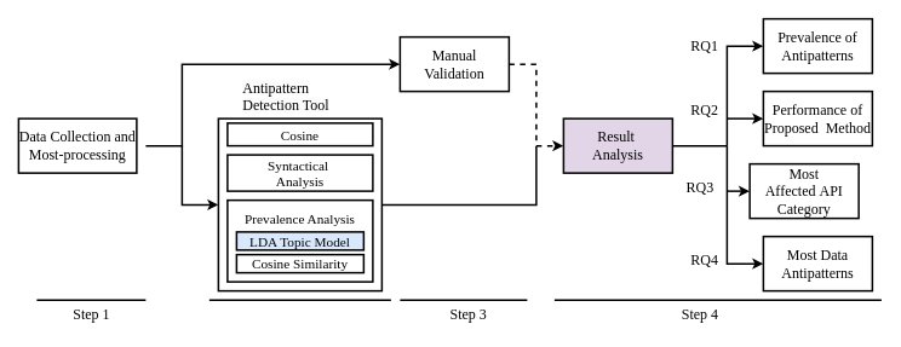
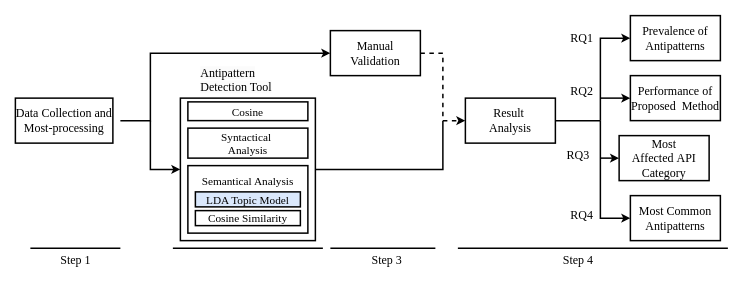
- <mxCell id="7" value="&lt;font size=&quot;1&quot; face=&quot;Times New Roman&quot;&gt;&lt;span style=&quot;font-size: 16px;&quot;&gt;Result&amp;nbsp;&lt;br&gt;Analysis&lt;br&gt;&lt;/span&gt;&lt;/font&gt;" style="rounded=0;whiteSpace=wrap;html=1;strokeWidth=2;container=0;fontStyle=0;fillColor=#e1d5e7;" parent="1" vertex="1"><mxGeometry x="620" y="130" width="120" height="60" as="geometry" /></mxCell>
+ <mxCell id="7" value="&lt;font size=&quot;1&quot; face=&quot;Times New Roman&quot;&gt;&lt;span style=&quot;font-size: 16px;&quot;&gt;Result&amp;nbsp;&lt;br&gt;Analysis&lt;br&gt;&lt;/span&gt;&lt;/font&gt;" style="rounded=0;whiteSpace=wrap;html=1;strokeWidth=2;container=0;fontStyle=0" parent="1" vertex="1"><mxGeometry x="620" y="130" width="120" height="60" as="geometry" /></mxCell>
- <mxCell id="23" value="&lt;font style=&quot;&quot; face=&quot;Times New Roman&quot;&gt;&lt;span style=&quot;&quot;&gt;&lt;font style=&quot;font-size: 15px;&quot;&gt;Prevalence Analysis&lt;/font&gt;&lt;br&gt;&lt;/span&gt;&lt;/font&gt;" style="rounded=0;whiteSpace=wrap;html=1;strokeWidth=2;container=0;fillColor=none;strokeColor=none;fontStyle=0" parent="1" vertex="1"><mxGeometry x="260" y="230" width="140" height="20" as="geometry" /></mxCell>
+ <mxCell id="23" value="&lt;font style=&quot;&quot; face=&quot;Times New Roman&quot;&gt;&lt;span style=&quot;&quot;&gt;&lt;font style=&quot;font-size: 15px;&quot;&gt;Semantical Analysis&lt;/font&gt;&lt;br&gt;&lt;/span&gt;&lt;/font&gt;" style="rounded=0;whiteSpace=wrap;html=1;strokeWidth=2;container=0;fillColor=none;strokeColor=none;fontStyle=0" parent="1" vertex="1"><mxGeometry x="260" y="230" width="140" height="20" as="geometry" /></mxCell>
- <mxCell id="13" value="&lt;font size=&quot;1&quot; face=&quot;Times New Roman&quot;&gt;&lt;span style=&quot;font-size: 16px;&quot;&gt;Most Data Antipatterns&lt;br&gt;&lt;/span&gt;&lt;/font&gt;" style="rounded=0;whiteSpace=wrap;html=1;strokeWidth=2;container=0;fontStyle=0" parent="1" vertex="1"><mxGeometry x="840" y="260" width="120" height="60" as="geometry" /></mxCell>
+ <mxCell id="13" value="&lt;font size=&quot;1&quot; face=&quot;Times New Roman&quot;&gt;&lt;span style=&quot;font-size: 16px;&quot;&gt;Most Common Antipatterns&lt;br&gt;&lt;/span&gt;&lt;/font&gt;" style="rounded=0;whiteSpace=wrap;html=1;strokeWidth=2;container=0;fontStyle=0" parent="1" vertex="1"><mxGeometry x="840" y="260" width="120" height="60" as="geometry" /></mxCell>
